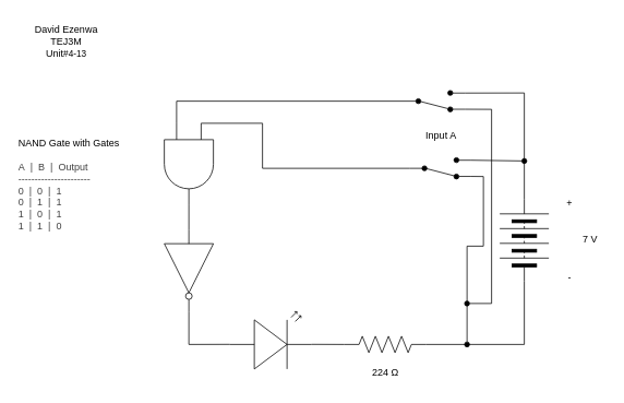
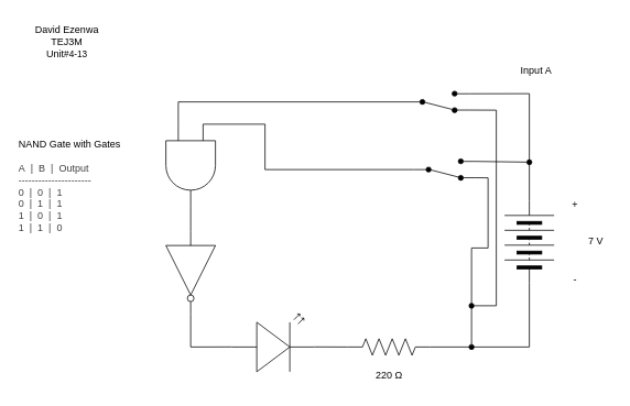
- <mxCell id="20" value="Input A" style="text;html=1;align=center;verticalAlign=middle;resizable=0;points=[];autosize=1;strokeColor=none;fillColor=none;" parent="1" vertex="1"><mxGeometry x="507.5" y="150" width="60" height="30" as="geometry" /></mxCell>
+ <mxCell id="20" value="Input A" style="text;html=1;align=center;verticalAlign=middle;resizable=0;points=[];autosize=1;strokeColor=none;fillColor=none;" parent="1" vertex="1"><mxGeometry x="617.5" y="70" width="60" height="30" as="geometry" /></mxCell>
- <mxCell id="9" value="224 Ω" style="text;html=1;align=center;verticalAlign=middle;resizable=0;points=[];autosize=1;strokeColor=none;fillColor=none;" parent="1" vertex="1"><mxGeometry x="440" y="440" width="60" height="30" as="geometry" /></mxCell>
+ <mxCell id="9" value="220 Ω" style="text;html=1;align=center;verticalAlign=middle;resizable=0;points=[];autosize=1;strokeColor=none;fillColor=none;" parent="1" vertex="1"><mxGeometry x="440" y="440" width="60" height="30" as="geometry" /></mxCell>
